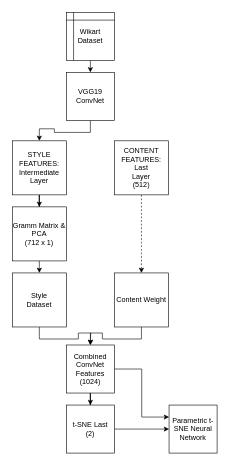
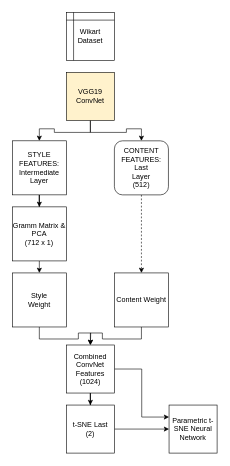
- <mxCell id="5" style="edgeStyle=orthogonalEdgeStyle;rounded=0;orthogonalLoop=1;jettySize=auto;html=1;exitX=0.5;exitY=1;exitDx=0;exitDy=0;entryX=0.5;entryY=0;entryDx=0;entryDy=0;" edge="1" parent="1" source="6" target="4"><mxGeometry relative="1" as="geometry" /></mxCell>
- <mxCell id="4" value="VGG19 ConvNet" style="whiteSpace=wrap;html=1;aspect=fixed;" vertex="1" parent="1"><mxGeometry x="110" y="120" width="80" height="80" as="geometry" /></mxCell>
+ <mxCell id="4" value="VGG19 ConvNet" style="whiteSpace=wrap;html=1;aspect=fixed;fillColor=#fff2cc;" vertex="1" parent="1"><mxGeometry x="110" y="120" width="80" height="80" as="geometry" /></mxCell>
+ <mxCell id="3" style="edgeStyle=orthogonalEdgeStyle;rounded=0;orthogonalLoop=1;jettySize=auto;html=1;exitX=0.5;exitY=1;exitDx=0;exitDy=0;entryX=0.5;entryY=0;entryDx=0;entryDy=0;" edge="1" parent="1" source="4" target="10"><mxGeometry relative="1" as="geometry" /></mxCell>
- <mxCell id="10" value="&lt;div&gt;CONTENT FEATURES:&lt;/div&gt;&lt;div&gt;Last&lt;/div&gt;&lt;div&gt;Layer&lt;/div&gt;&lt;div&gt;(512)&lt;br&gt;&lt;/div&gt;" style="whiteSpace=wrap;html=1;aspect=fixed;" vertex="1" parent="1"><mxGeometry x="190" y="234" width="90" height="90" as="geometry" /></mxCell>
+ <mxCell id="10" value="&lt;div&gt;CONTENT FEATURES:&lt;/div&gt;&lt;div&gt;Last&lt;/div&gt;&lt;div&gt;Layer&lt;/div&gt;&lt;div&gt;(512)&lt;br&gt;&lt;/div&gt;" style="whiteSpace=wrap;html=1;aspect=fixed;rounded=1;" vertex="1" parent="1"><mxGeometry x="190" y="234" width="90" height="90" as="geometry" /></mxCell>
- <mxCell id="14" value="&lt;div&gt;Style &lt;br&gt;&lt;/div&gt;&lt;div&gt;Dataset&lt;/div&gt;" style="whiteSpace=wrap;html=1;aspect=fixed;" vertex="1" parent="1"><mxGeometry x="20" y="454" width="90" height="90" as="geometry" /></mxCell>
+ <mxCell id="14" value="&lt;div&gt;Style &lt;br&gt;&lt;/div&gt;&lt;div&gt;Weight&lt;/div&gt;" style="whiteSpace=wrap;html=1;aspect=fixed;" vertex="1" parent="1"><mxGeometry x="20" y="454" width="90" height="90" as="geometry" /></mxCell>
